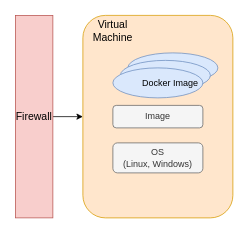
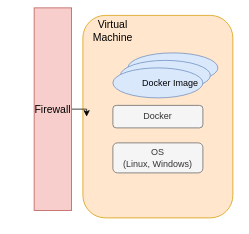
- <mxCell id="11" value="&lt;font style=&quot;font-size: 14px;&quot;&gt;Firewall&lt;/font&gt;" style="rounded=0;whiteSpace=wrap;html=1;fillColor=#f8cecc;strokeColor=#b85450;" vertex="1" parent="1"><mxGeometry x="20" y="20" width="50" height="270" as="geometry" /></mxCell>
+ <mxCell id="11" value="&lt;font style=&quot;font-size: 14px;&quot;&gt;Firewall&lt;/font&gt;" style="rounded=0;whiteSpace=wrap;html=1;fillColor=#f8cecc;strokeColor=#b85450;" vertex="1" parent="1"><mxGeometry x="45" y="10" width="50" height="270" as="geometry" /></mxCell>
- <mxCell id="5" value="Image" style="rounded=1;whiteSpace=wrap;html=1;fillColor=#f5f5f5;fontColor=#333333;strokeColor=#666666;" vertex="1" parent="1"><mxGeometry x="150" y="140" width="120" height="30" as="geometry" /></mxCell>
+ <mxCell id="5" value="Docker" style="rounded=1;whiteSpace=wrap;html=1;fillColor=#f5f5f5;fontColor=#333333;strokeColor=#666666;" vertex="1" parent="1"><mxGeometry x="150" y="140" width="120" height="30" as="geometry" /></mxCell>
